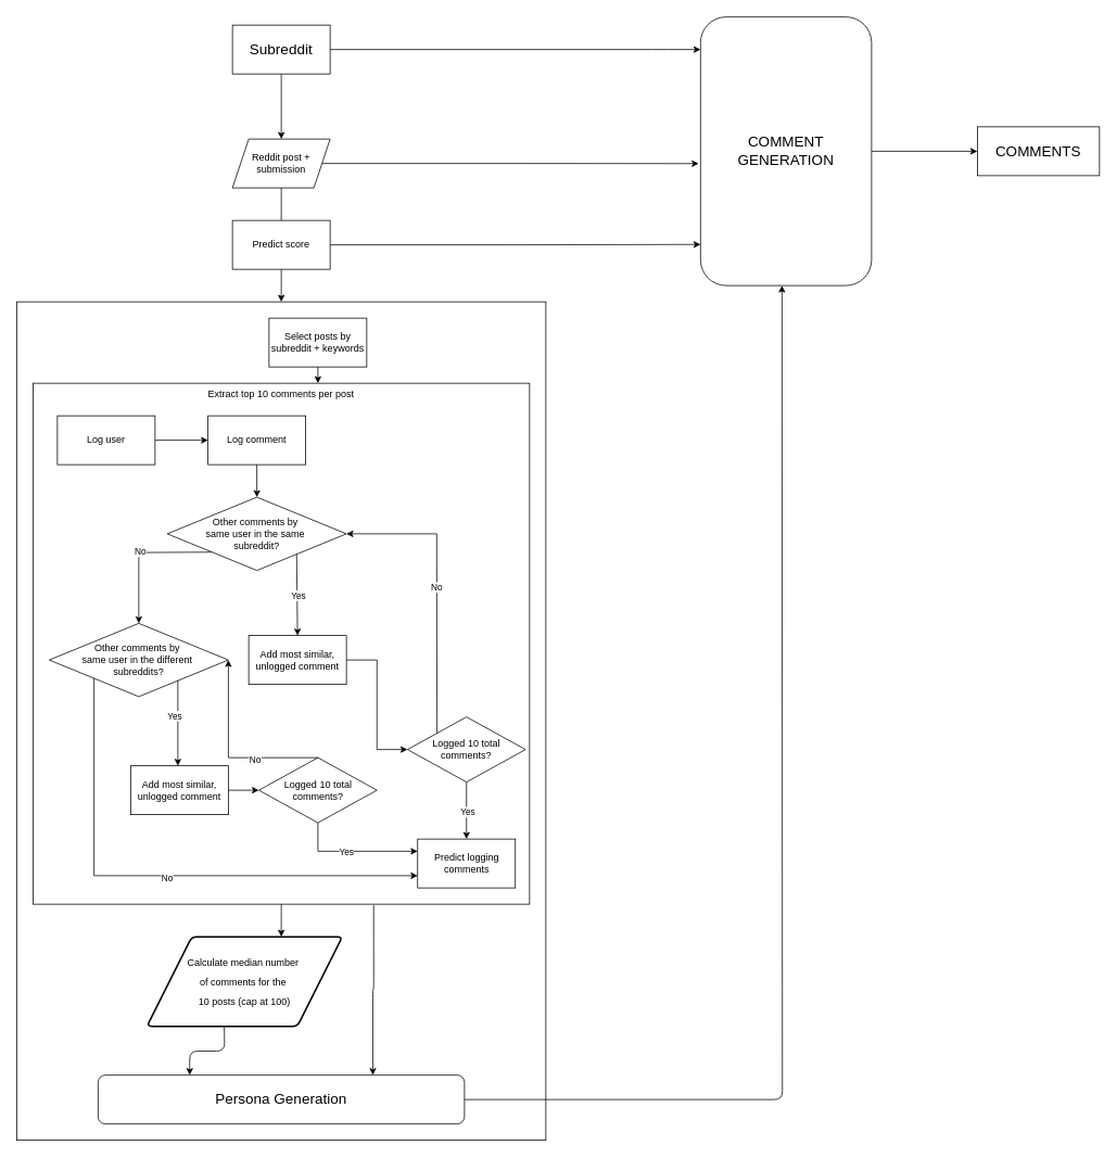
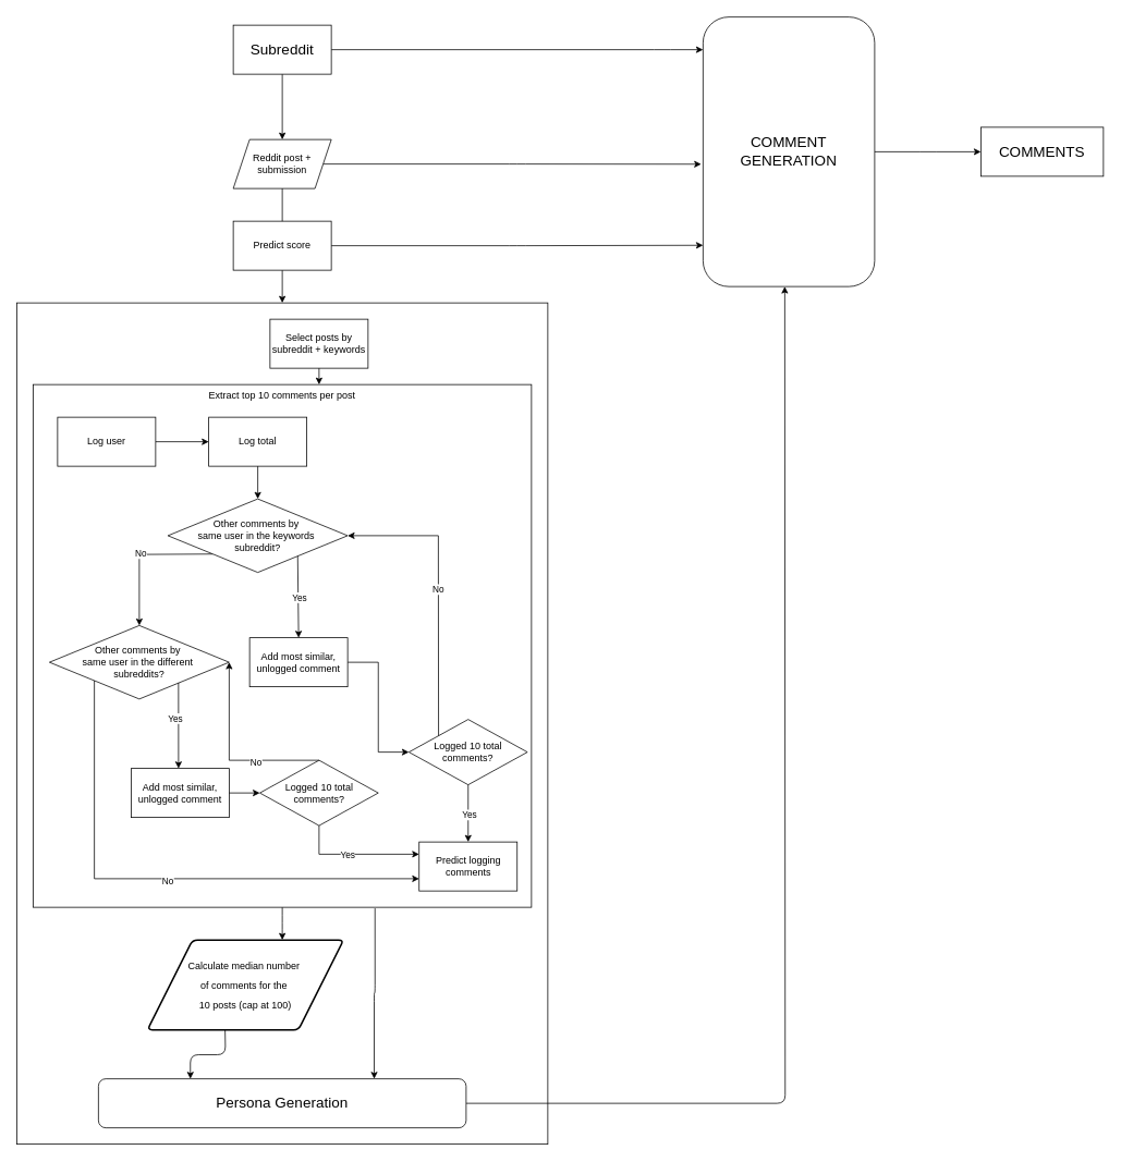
- <mxCell id="16" value="Log comment" style="rounded=0;whiteSpace=wrap;html=1;" parent="1" vertex="1"><mxGeometry x="255" y="510" width="120" height="60" as="geometry" /></mxCell>
+ <mxCell id="16" value="Log total" style="rounded=0;whiteSpace=wrap;html=1;" parent="1" vertex="1"><mxGeometry x="255" y="510" width="120" height="60" as="geometry" /></mxCell>
- <mxCell id="24" value="Other comments by&amp;nbsp;&lt;div&gt;same user in the same&amp;nbsp;&lt;/div&gt;&lt;div&gt;subreddit?&lt;/div&gt;" style="rhombus;whiteSpace=wrap;html=1;rounded=0;" parent="1" vertex="1"><mxGeometry x="205" y="610" width="220" height="90" as="geometry" /></mxCell>
+ <mxCell id="24" value="Other comments by&amp;nbsp;&lt;div&gt;same user in the keywords&amp;nbsp;&lt;/div&gt;&lt;div&gt;subreddit?&lt;/div&gt;" style="rhombus;whiteSpace=wrap;html=1;rounded=0;" parent="1" vertex="1"><mxGeometry x="205" y="610" width="220" height="90" as="geometry" /></mxCell>
